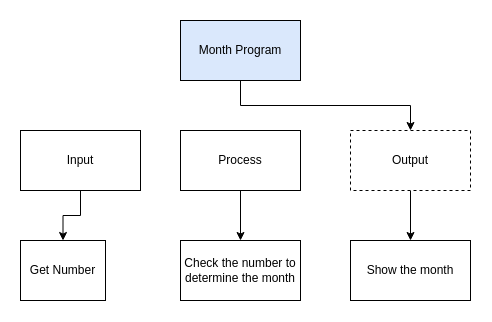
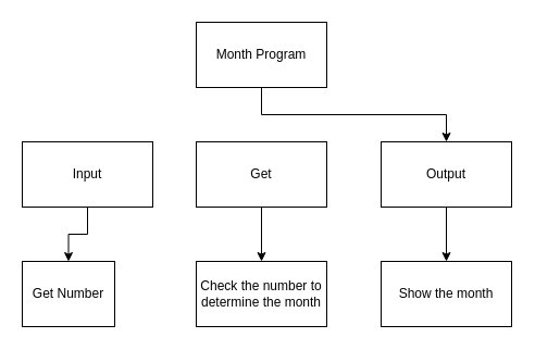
- <mxCell id="3" value="Month Program" style="rounded=0;whiteSpace=wrap;html=1;fillColor=#dae8fc;" vertex="1" parent="1"><mxGeometry x="180" y="20" width="120" height="60" as="geometry" /></mxCell>
+ <mxCell id="3" value="Month Program" style="rounded=0;whiteSpace=wrap;html=1;" vertex="1" parent="1"><mxGeometry x="180" y="20" width="120" height="60" as="geometry" /></mxCell>
- <mxCell id="7" value="Process" style="rounded=0;whiteSpace=wrap;html=1;" vertex="1" parent="1"><mxGeometry x="180" y="130" width="120" height="60" as="geometry" /></mxCell>
+ <mxCell id="7" value="Get" style="rounded=0;whiteSpace=wrap;html=1;" vertex="1" parent="1"><mxGeometry x="180" y="130" width="120" height="60" as="geometry" /></mxCell>
- <mxCell id="9" value="Output" style="rounded=0;whiteSpace=wrap;html=1;dashed=1;" vertex="1" parent="1"><mxGeometry x="350" y="130" width="120" height="60" as="geometry" /></mxCell>
+ <mxCell id="9" value="Output" style="rounded=0;whiteSpace=wrap;html=1;" vertex="1" parent="1"><mxGeometry x="350" y="130" width="120" height="60" as="geometry" /></mxCell>
